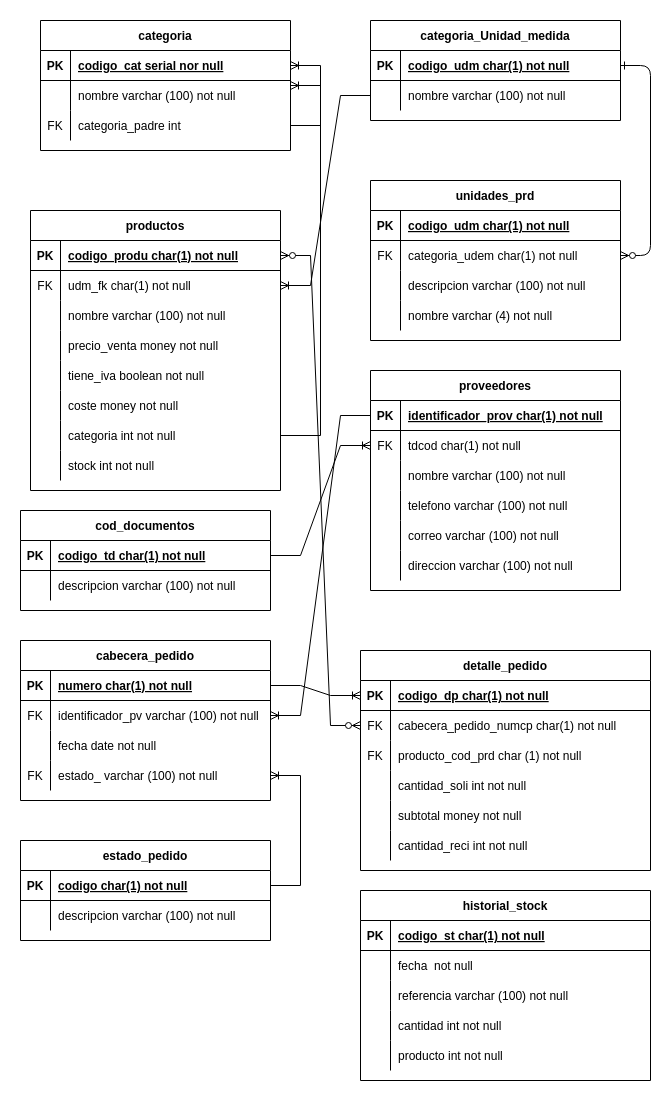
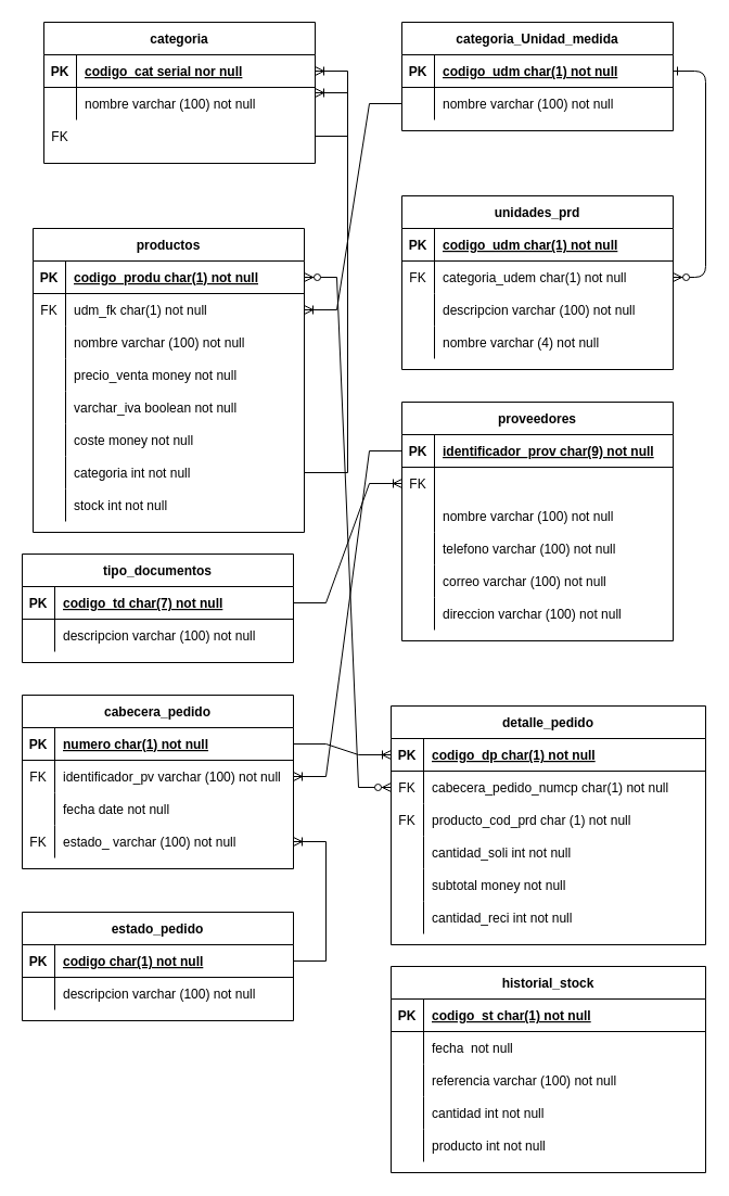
- <mxCell id="32" value="categoria_padre int" style="shape=partialRectangle;overflow=hidden;connectable=0;fillColor=none;top=0;left=0;bottom=0;right=0;align=left;spacingLeft=6;" parent="30" vertex="1"><mxGeometry x="30" width="220" height="30" as="geometry"><mxRectangle width="220" height="30" as="alternateBounds" /></mxGeometry></mxCell>
- <mxCell id="49" value="tiene_iva boolean not null" style="shape=partialRectangle;overflow=hidden;connectable=0;fillColor=none;top=0;left=0;bottom=0;right=0;align=left;spacingLeft=6;" parent="47" vertex="1"><mxGeometry x="30" width="220" height="30" as="geometry"><mxRectangle width="220" height="30" as="alternateBounds" /></mxGeometry></mxCell>
+ <mxCell id="49" value="varchar_iva boolean not null" style="shape=partialRectangle;overflow=hidden;connectable=0;fillColor=none;top=0;left=0;bottom=0;right=0;align=left;spacingLeft=6;" parent="47" vertex="1"><mxGeometry x="30" width="220" height="30" as="geometry"><mxRectangle width="220" height="30" as="alternateBounds" /></mxGeometry></mxCell>
- <mxCell id="64" value="identificador_prov char(1) not null" style="shape=partialRectangle;overflow=hidden;connectable=0;fillColor=none;top=0;left=0;bottom=0;right=0;align=left;spacingLeft=6;fontStyle=5;" parent="62" vertex="1"><mxGeometry x="30" width="220" height="30" as="geometry"><mxRectangle width="220" height="30" as="alternateBounds" /></mxGeometry></mxCell>
+ <mxCell id="64" value="identificador_prov char(9) not null" style="shape=partialRectangle;overflow=hidden;connectable=0;fillColor=none;top=0;left=0;bottom=0;right=0;align=left;spacingLeft=6;fontStyle=5;" parent="62" vertex="1"><mxGeometry x="30" width="220" height="30" as="geometry"><mxRectangle width="220" height="30" as="alternateBounds" /></mxGeometry></mxCell>
- <mxCell id="67" value="tdcod char(1) not null" style="shape=partialRectangle;overflow=hidden;connectable=0;fillColor=none;top=0;left=0;bottom=0;right=0;align=left;spacingLeft=6;" parent="65" vertex="1"><mxGeometry x="30" width="220" height="30" as="geometry"><mxRectangle width="220" height="30" as="alternateBounds" /></mxGeometry></mxCell>
- <mxCell id="80" value="cod_documentos" style="shape=table;startSize=30;container=1;collapsible=1;childLayout=tableLayout;fixedRows=1;rowLines=0;fontStyle=1;align=center;resizeLast=1;" parent="1" vertex="1"><mxGeometry x="20" y="510" width="250" height="100" as="geometry" /></mxCell>
+ <mxCell id="80" value="tipo_documentos" style="shape=table;startSize=30;container=1;collapsible=1;childLayout=tableLayout;fixedRows=1;rowLines=0;fontStyle=1;align=center;resizeLast=1;" parent="1" vertex="1"><mxGeometry x="20" y="510" width="250" height="100" as="geometry" /></mxCell>
- <mxCell id="83" value="codigo_td char(1) not null" style="shape=partialRectangle;overflow=hidden;connectable=0;fillColor=none;top=0;left=0;bottom=0;right=0;align=left;spacingLeft=6;fontStyle=5;" parent="81" vertex="1"><mxGeometry x="30" width="220" height="30" as="geometry"><mxRectangle width="220" height="30" as="alternateBounds" /></mxGeometry></mxCell>
+ <mxCell id="83" value="codigo_td char(7) not null" style="shape=partialRectangle;overflow=hidden;connectable=0;fillColor=none;top=0;left=0;bottom=0;right=0;align=left;spacingLeft=6;fontStyle=5;" parent="81" vertex="1"><mxGeometry x="30" width="220" height="30" as="geometry"><mxRectangle width="220" height="30" as="alternateBounds" /></mxGeometry></mxCell>
